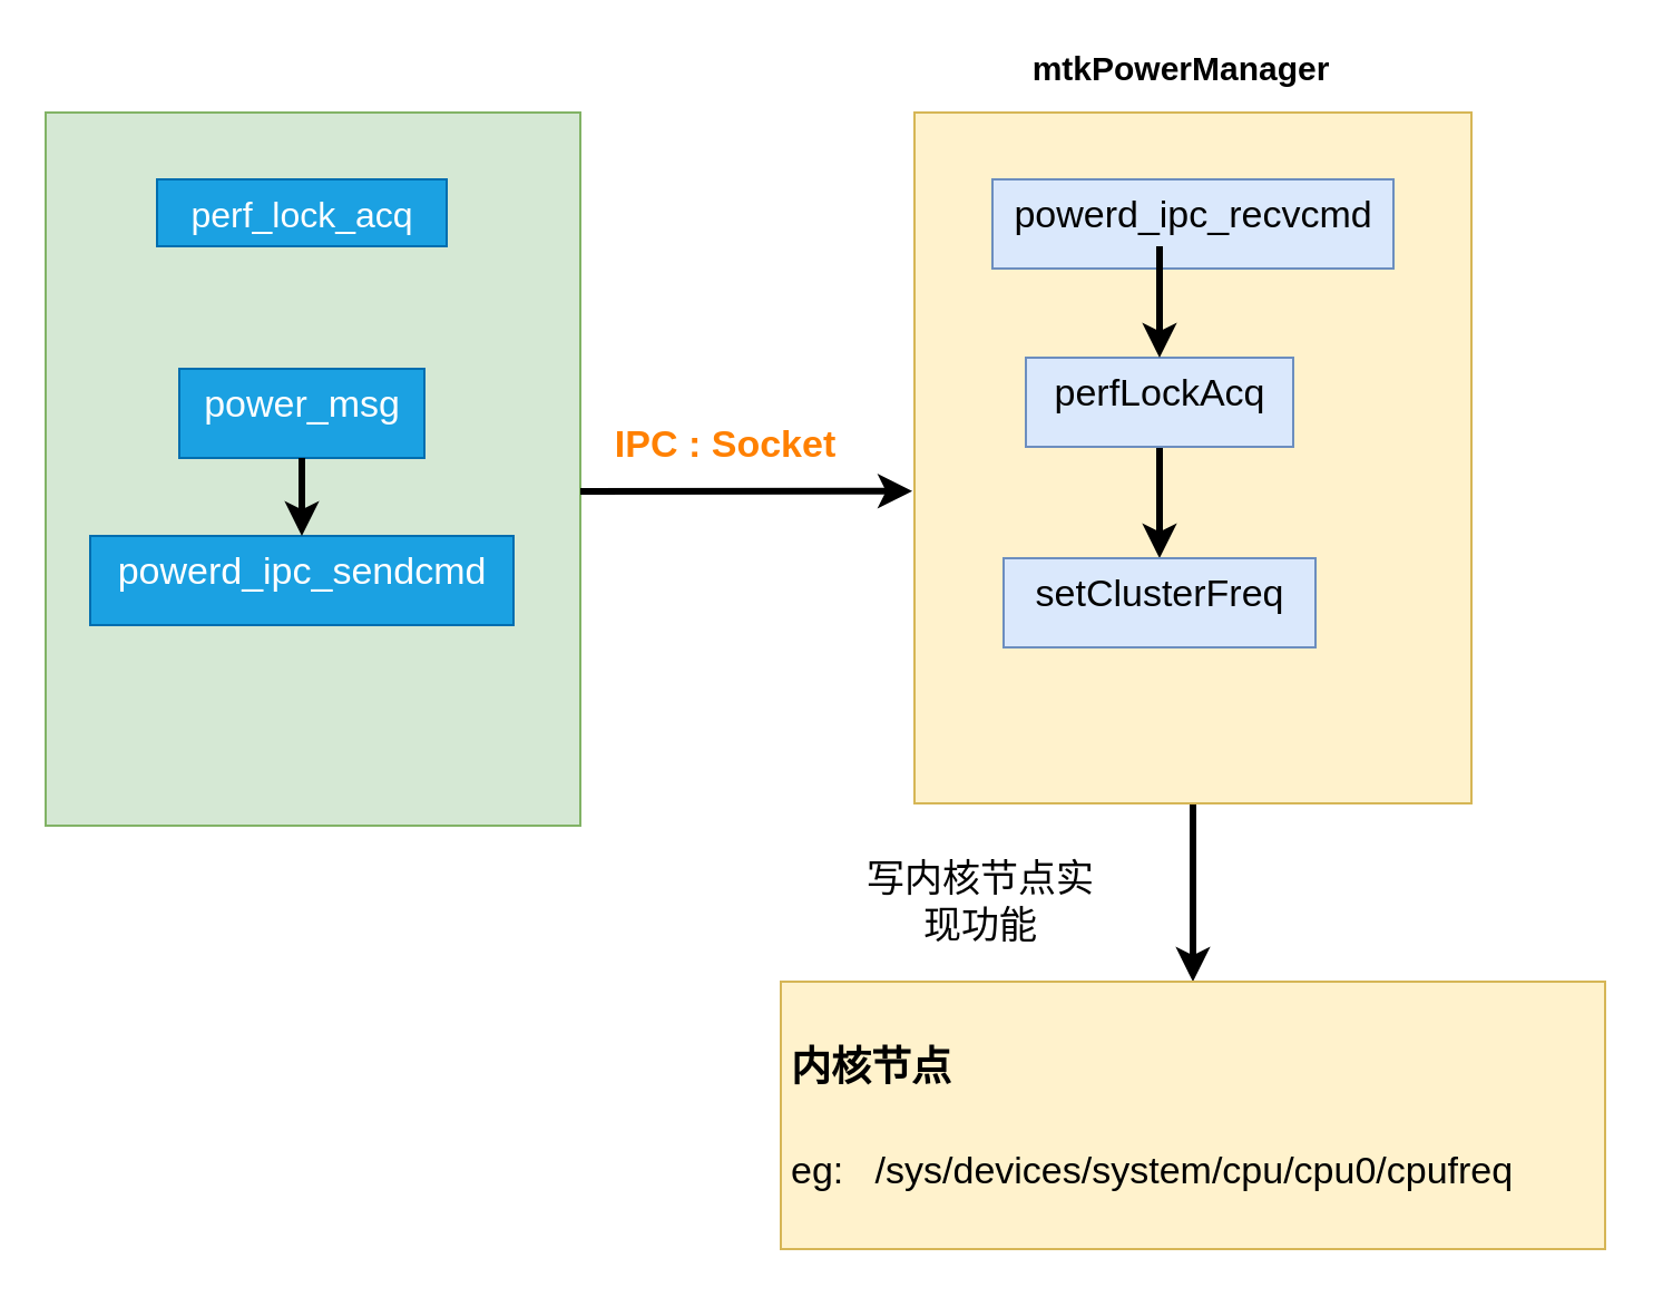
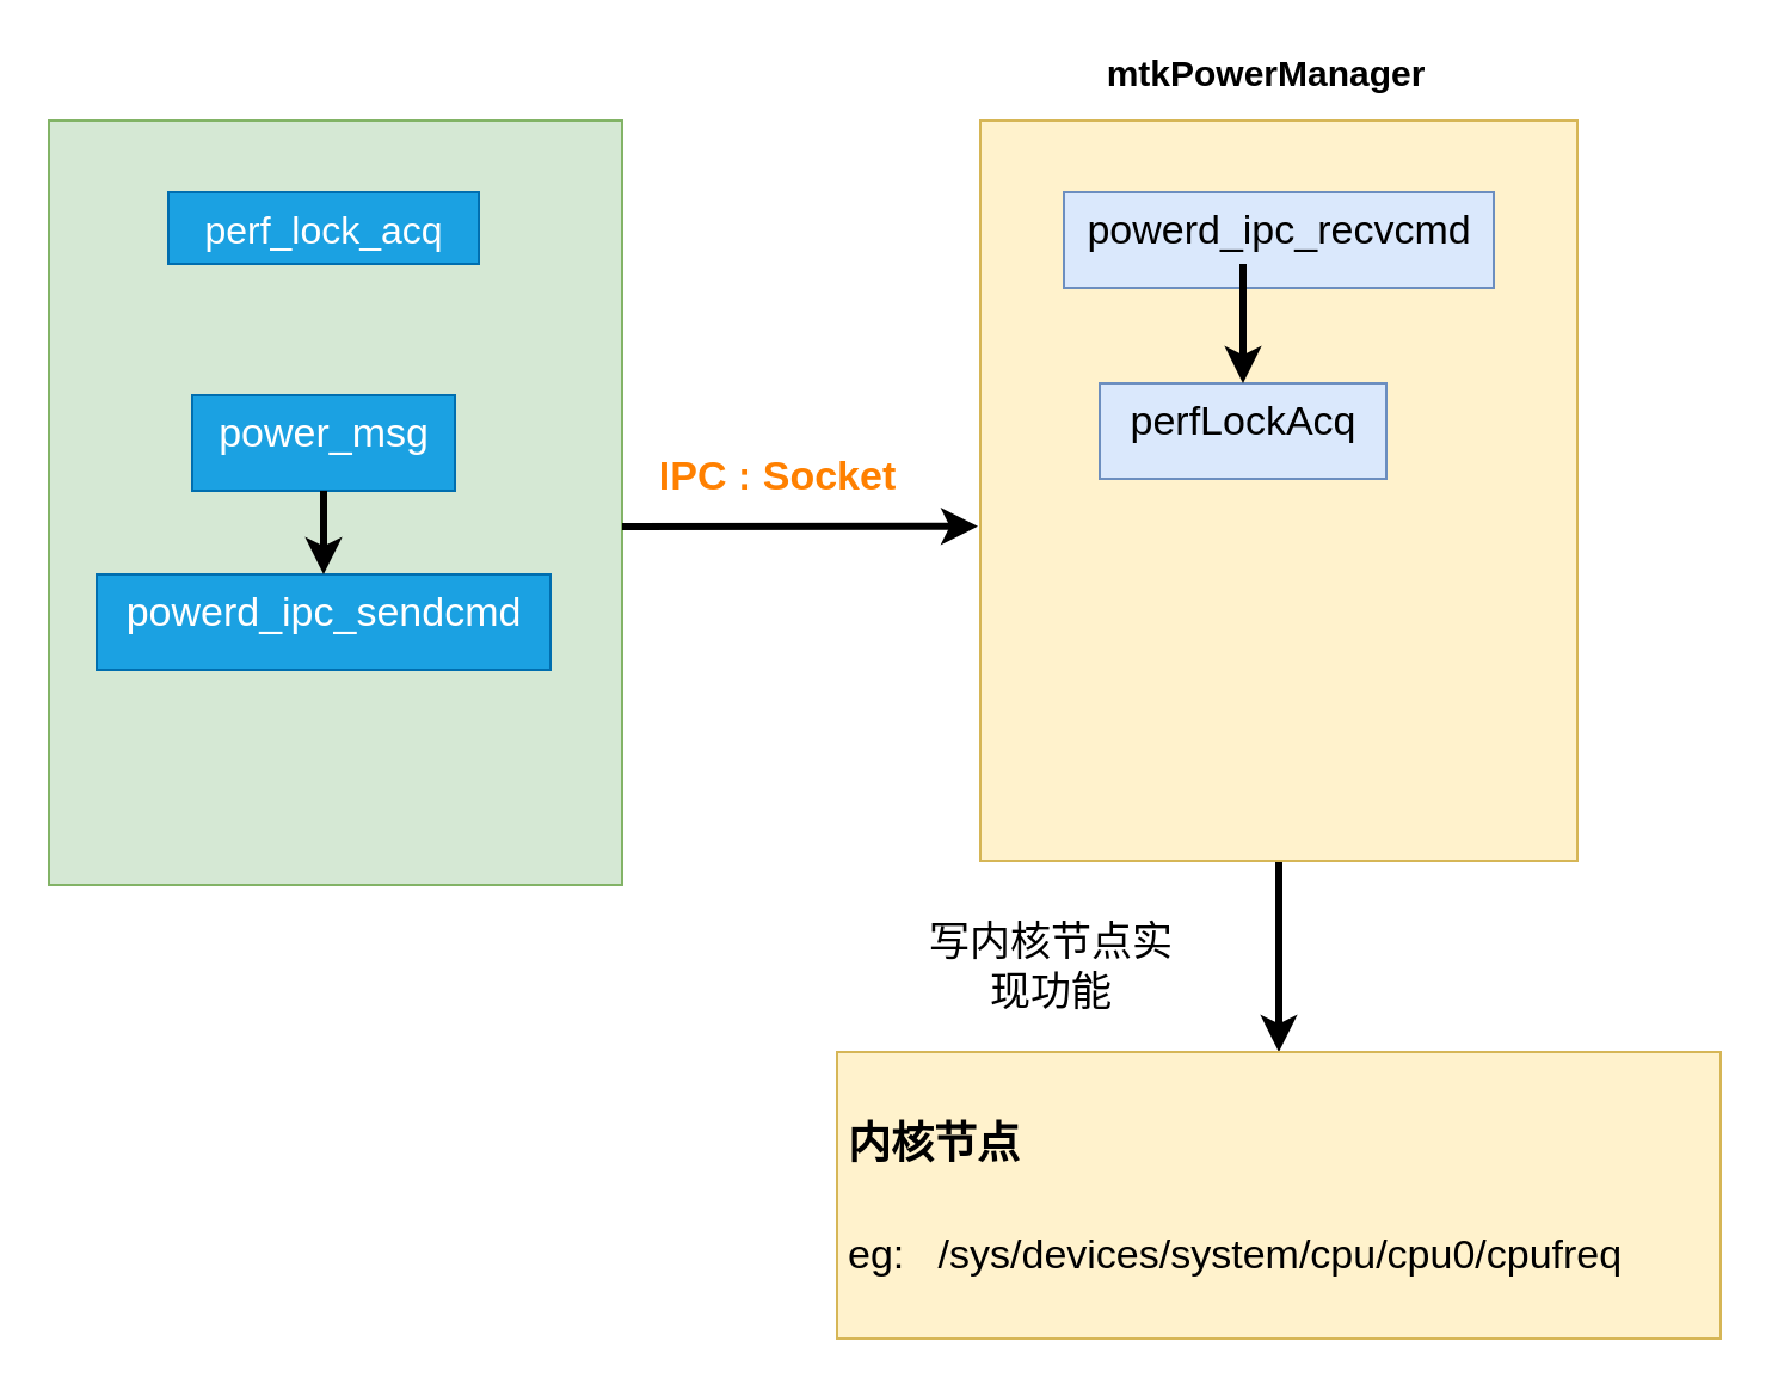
- <mxCell id="13" value="" style="edgeStyle=orthogonalEdgeStyle;rounded=0;orthogonalLoop=1;jettySize=auto;html=1;strokeWidth=3;fontSize=17;" edge="1" parent="1" source="14" target="15"><mxGeometry relative="1" as="geometry" /></mxCell>
- <mxCell id="15" value="setClusterFreq" style="text;html=1;fontSize=17;align=center;fillColor=#dae8fc;strokeColor=#6c8ebf;" vertex="1" parent="1"><mxGeometry x="450" y="250" width="140" height="40" as="geometry" /></mxCell>
